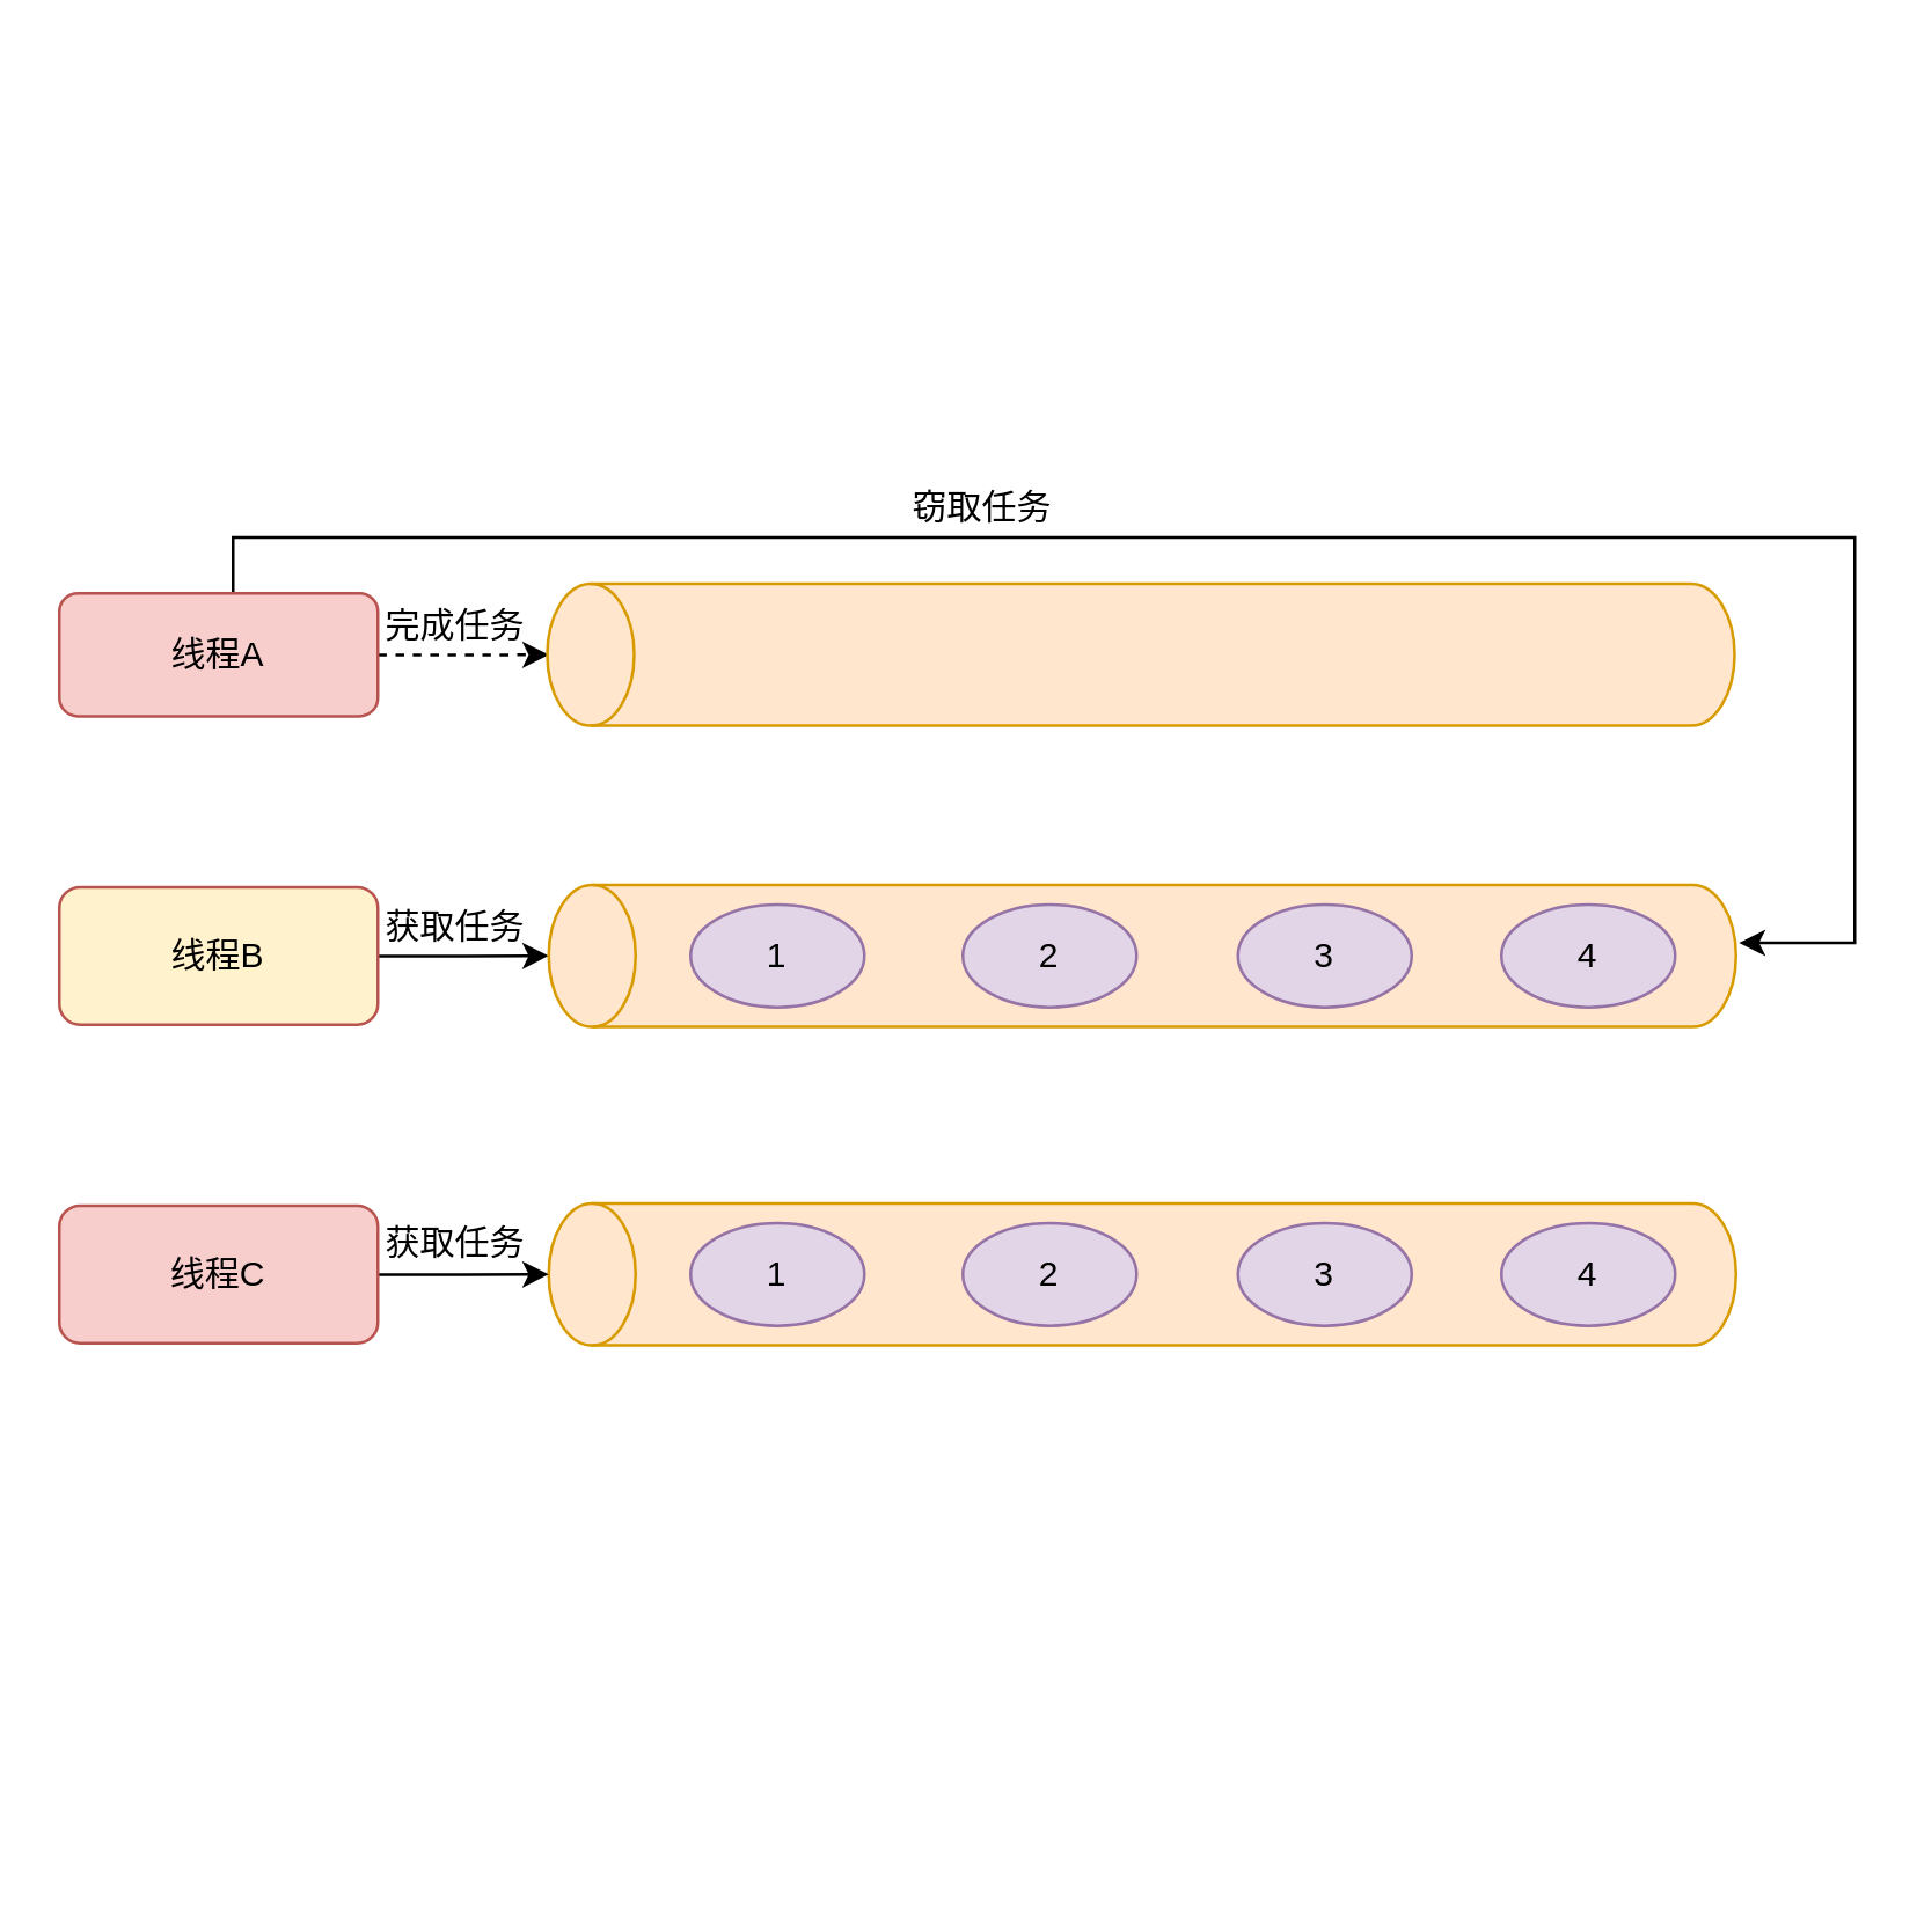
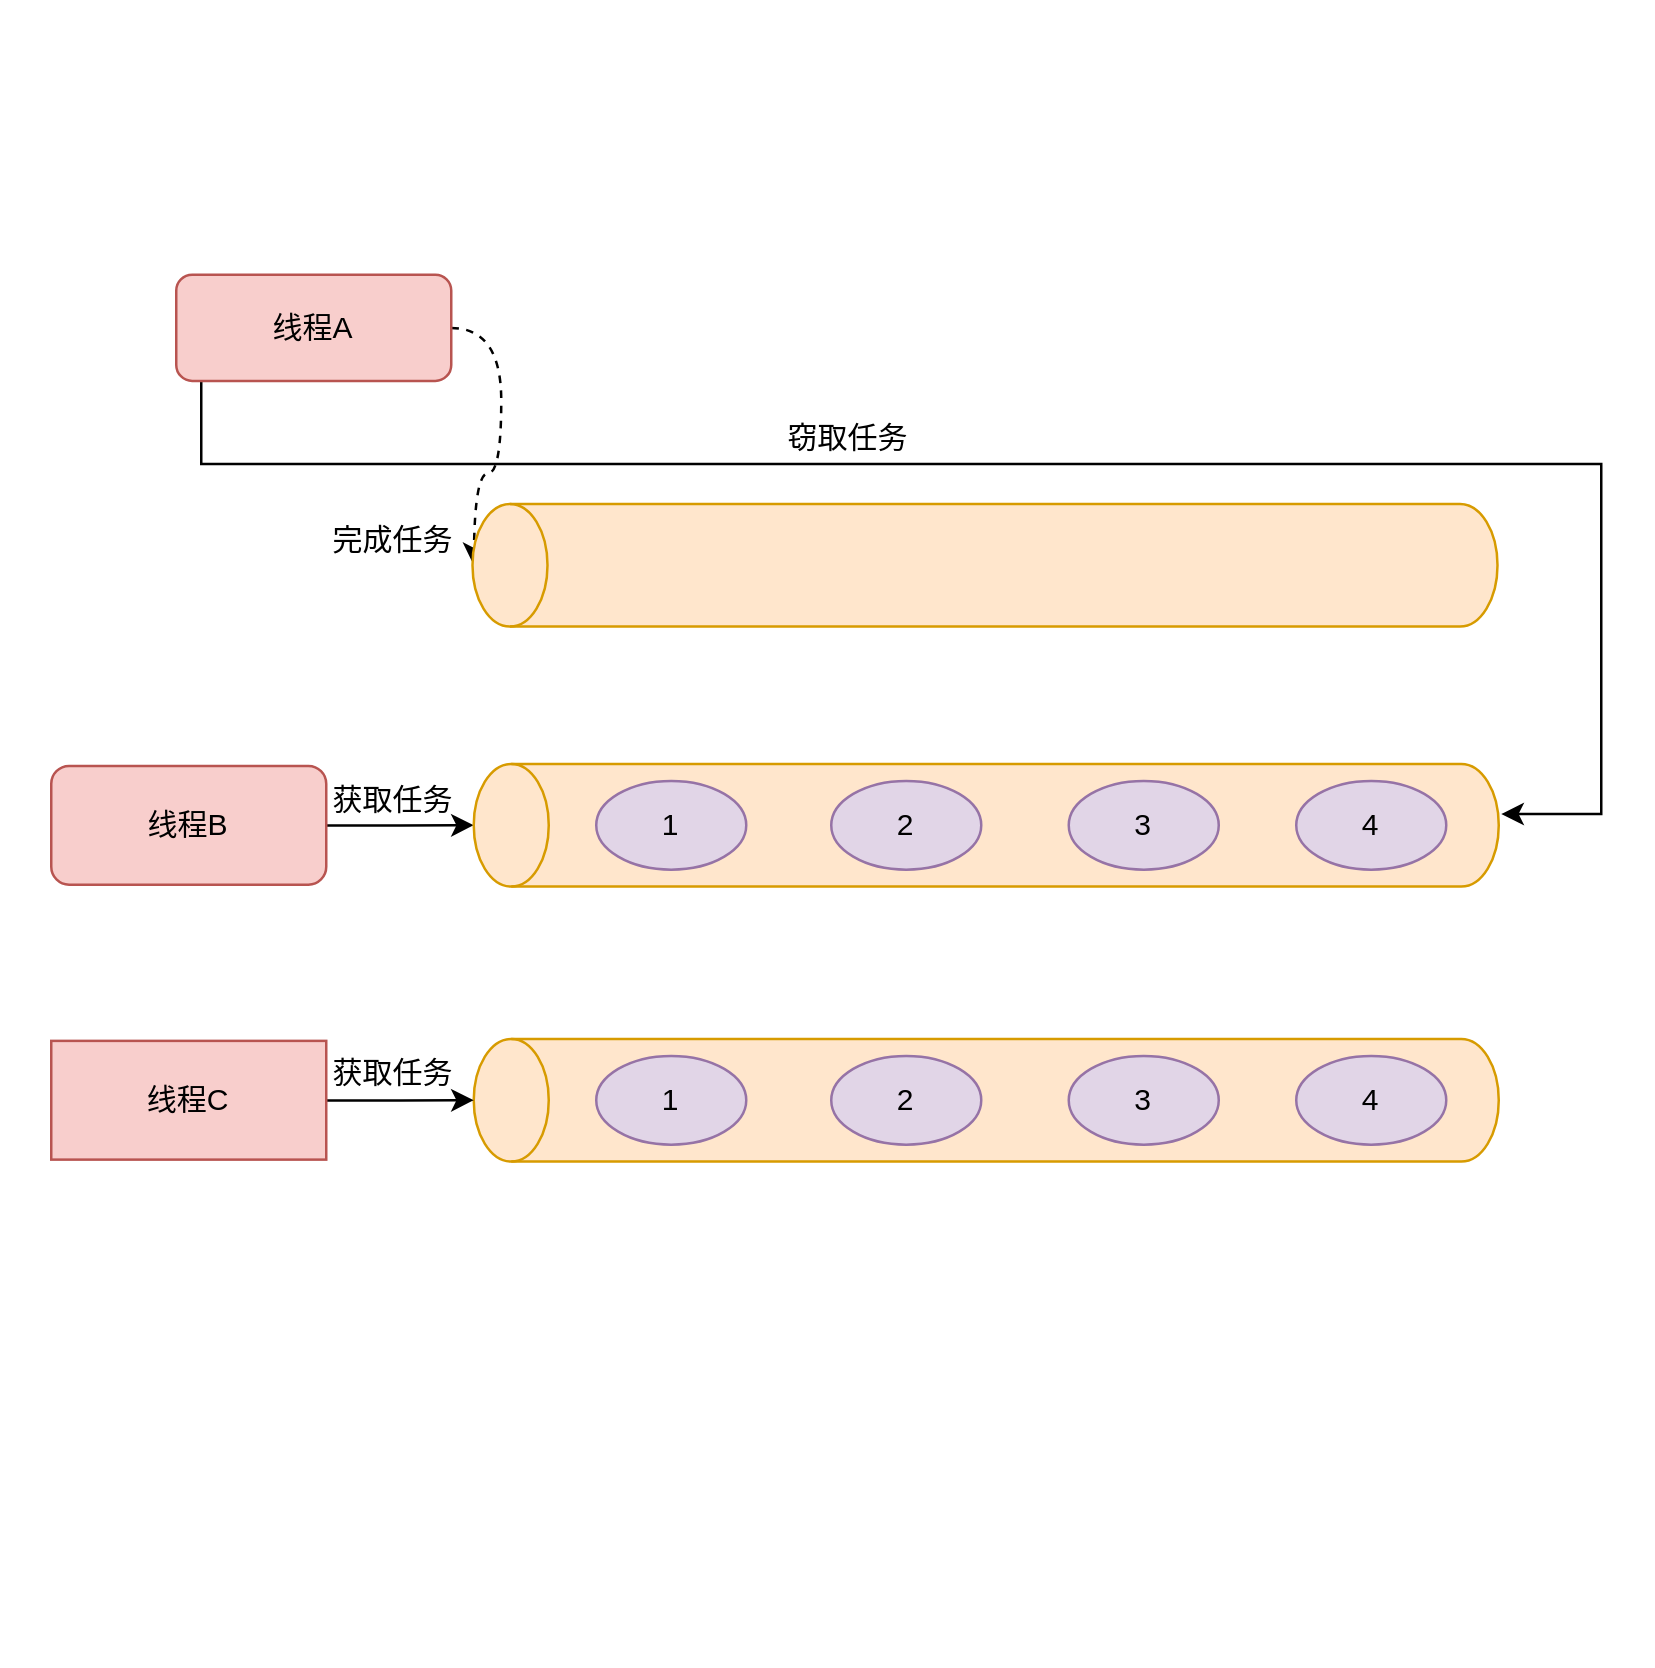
- <mxCell id="6" value="线程A" style="rounded=1;whiteSpace=wrap;html=1;fillColor=#f8cecc;strokeColor=#b85450;" vertex="1" parent="1"><mxGeometry x="20" y="204.25" width="110" height="42.5" as="geometry" /></mxCell>
+ <mxCell id="6" value="线程A" style="rounded=1;whiteSpace=wrap;html=1;fillColor=#f8cecc;strokeColor=#b85450;" vertex="1" parent="1"><mxGeometry x="70" y="109.25" width="110" height="42.5" as="geometry" /></mxCell>
- <mxCell id="8" value="线程B" style="rounded=1;whiteSpace=wrap;html=1;fillColor=#fff2cc;strokeColor=#b85450;" vertex="1" parent="1"><mxGeometry x="20" y="305.75" width="110" height="47.5" as="geometry" /></mxCell>
+ <mxCell id="8" value="线程B" style="rounded=1;whiteSpace=wrap;html=1;fillColor=#f8cecc;strokeColor=#b85450;" vertex="1" parent="1"><mxGeometry x="20" y="305.75" width="110" height="47.5" as="geometry" /></mxCell>
- <mxCell id="10" value="线程C" style="rounded=1;whiteSpace=wrap;html=1;fillColor=#f8cecc;strokeColor=#b85450;" vertex="1" parent="1"><mxGeometry x="20" y="415.75" width="110" height="47.5" as="geometry" /></mxCell>
+ <mxCell id="10" value="线程C" style="whiteSpace=wrap;html=1;fillColor=#f8cecc;strokeColor=#b85450;rounded=0;" vertex="1" parent="1"><mxGeometry x="20" y="415.75" width="110" height="47.5" as="geometry" /></mxCell>
